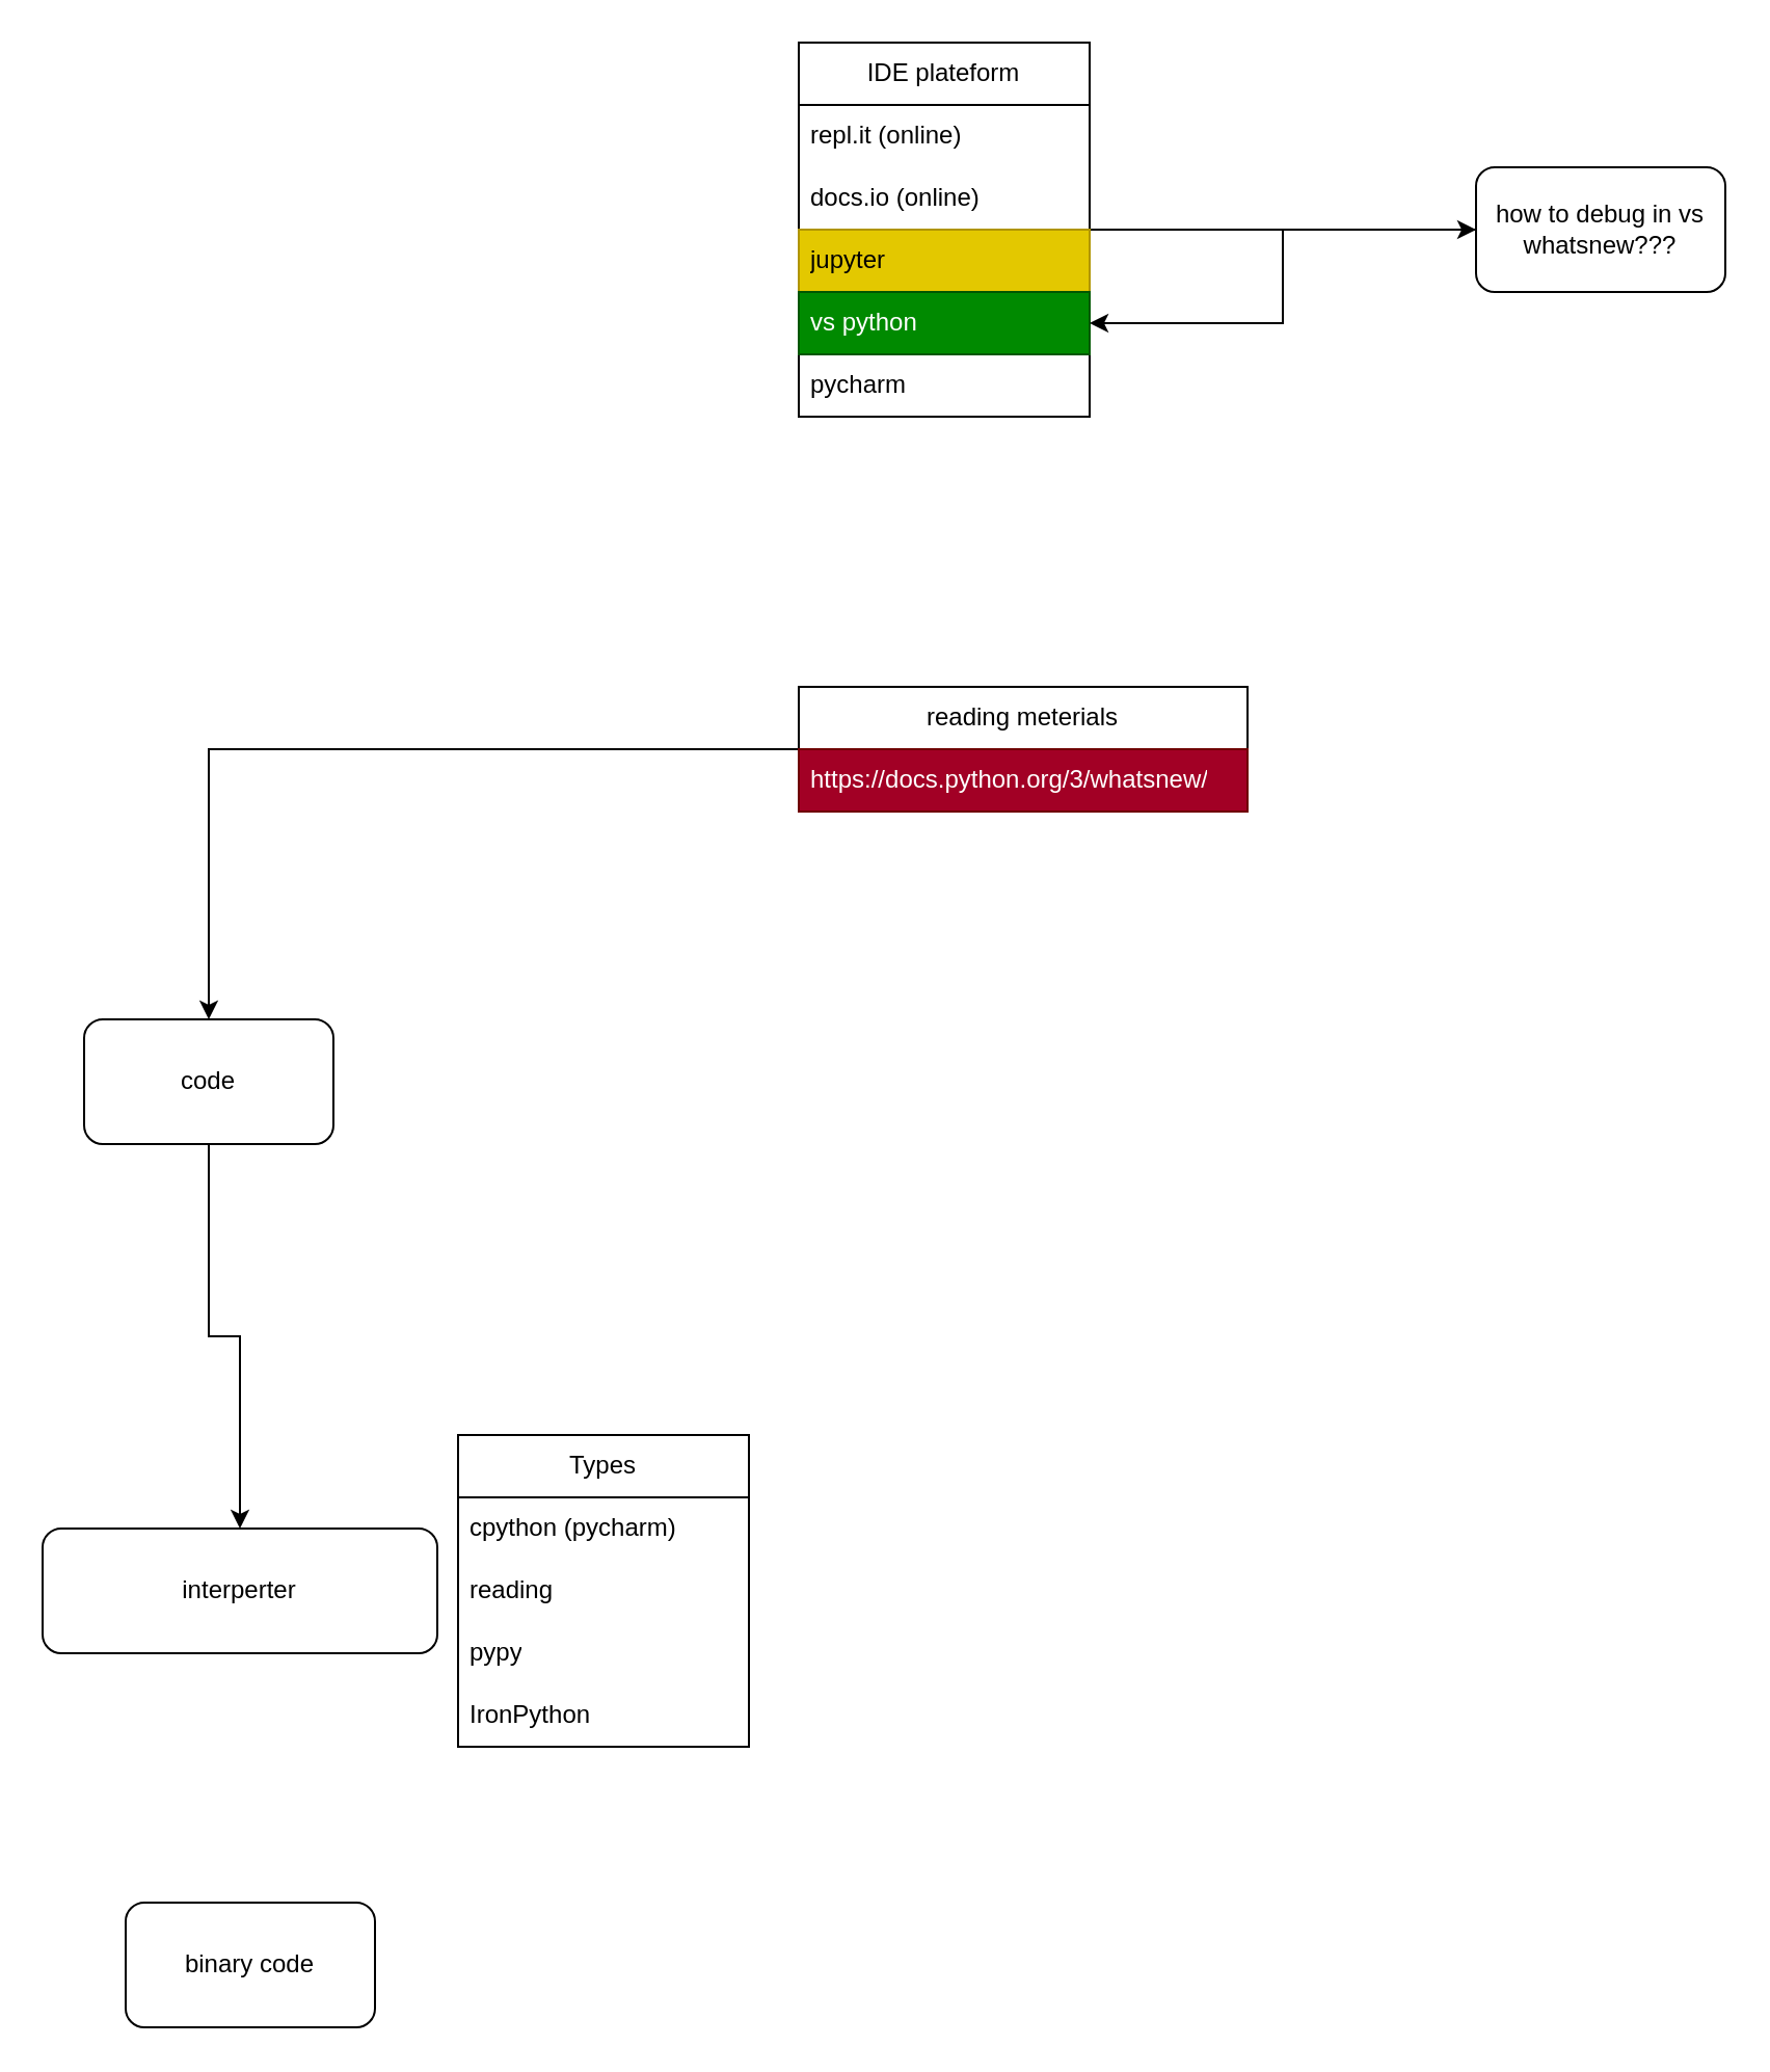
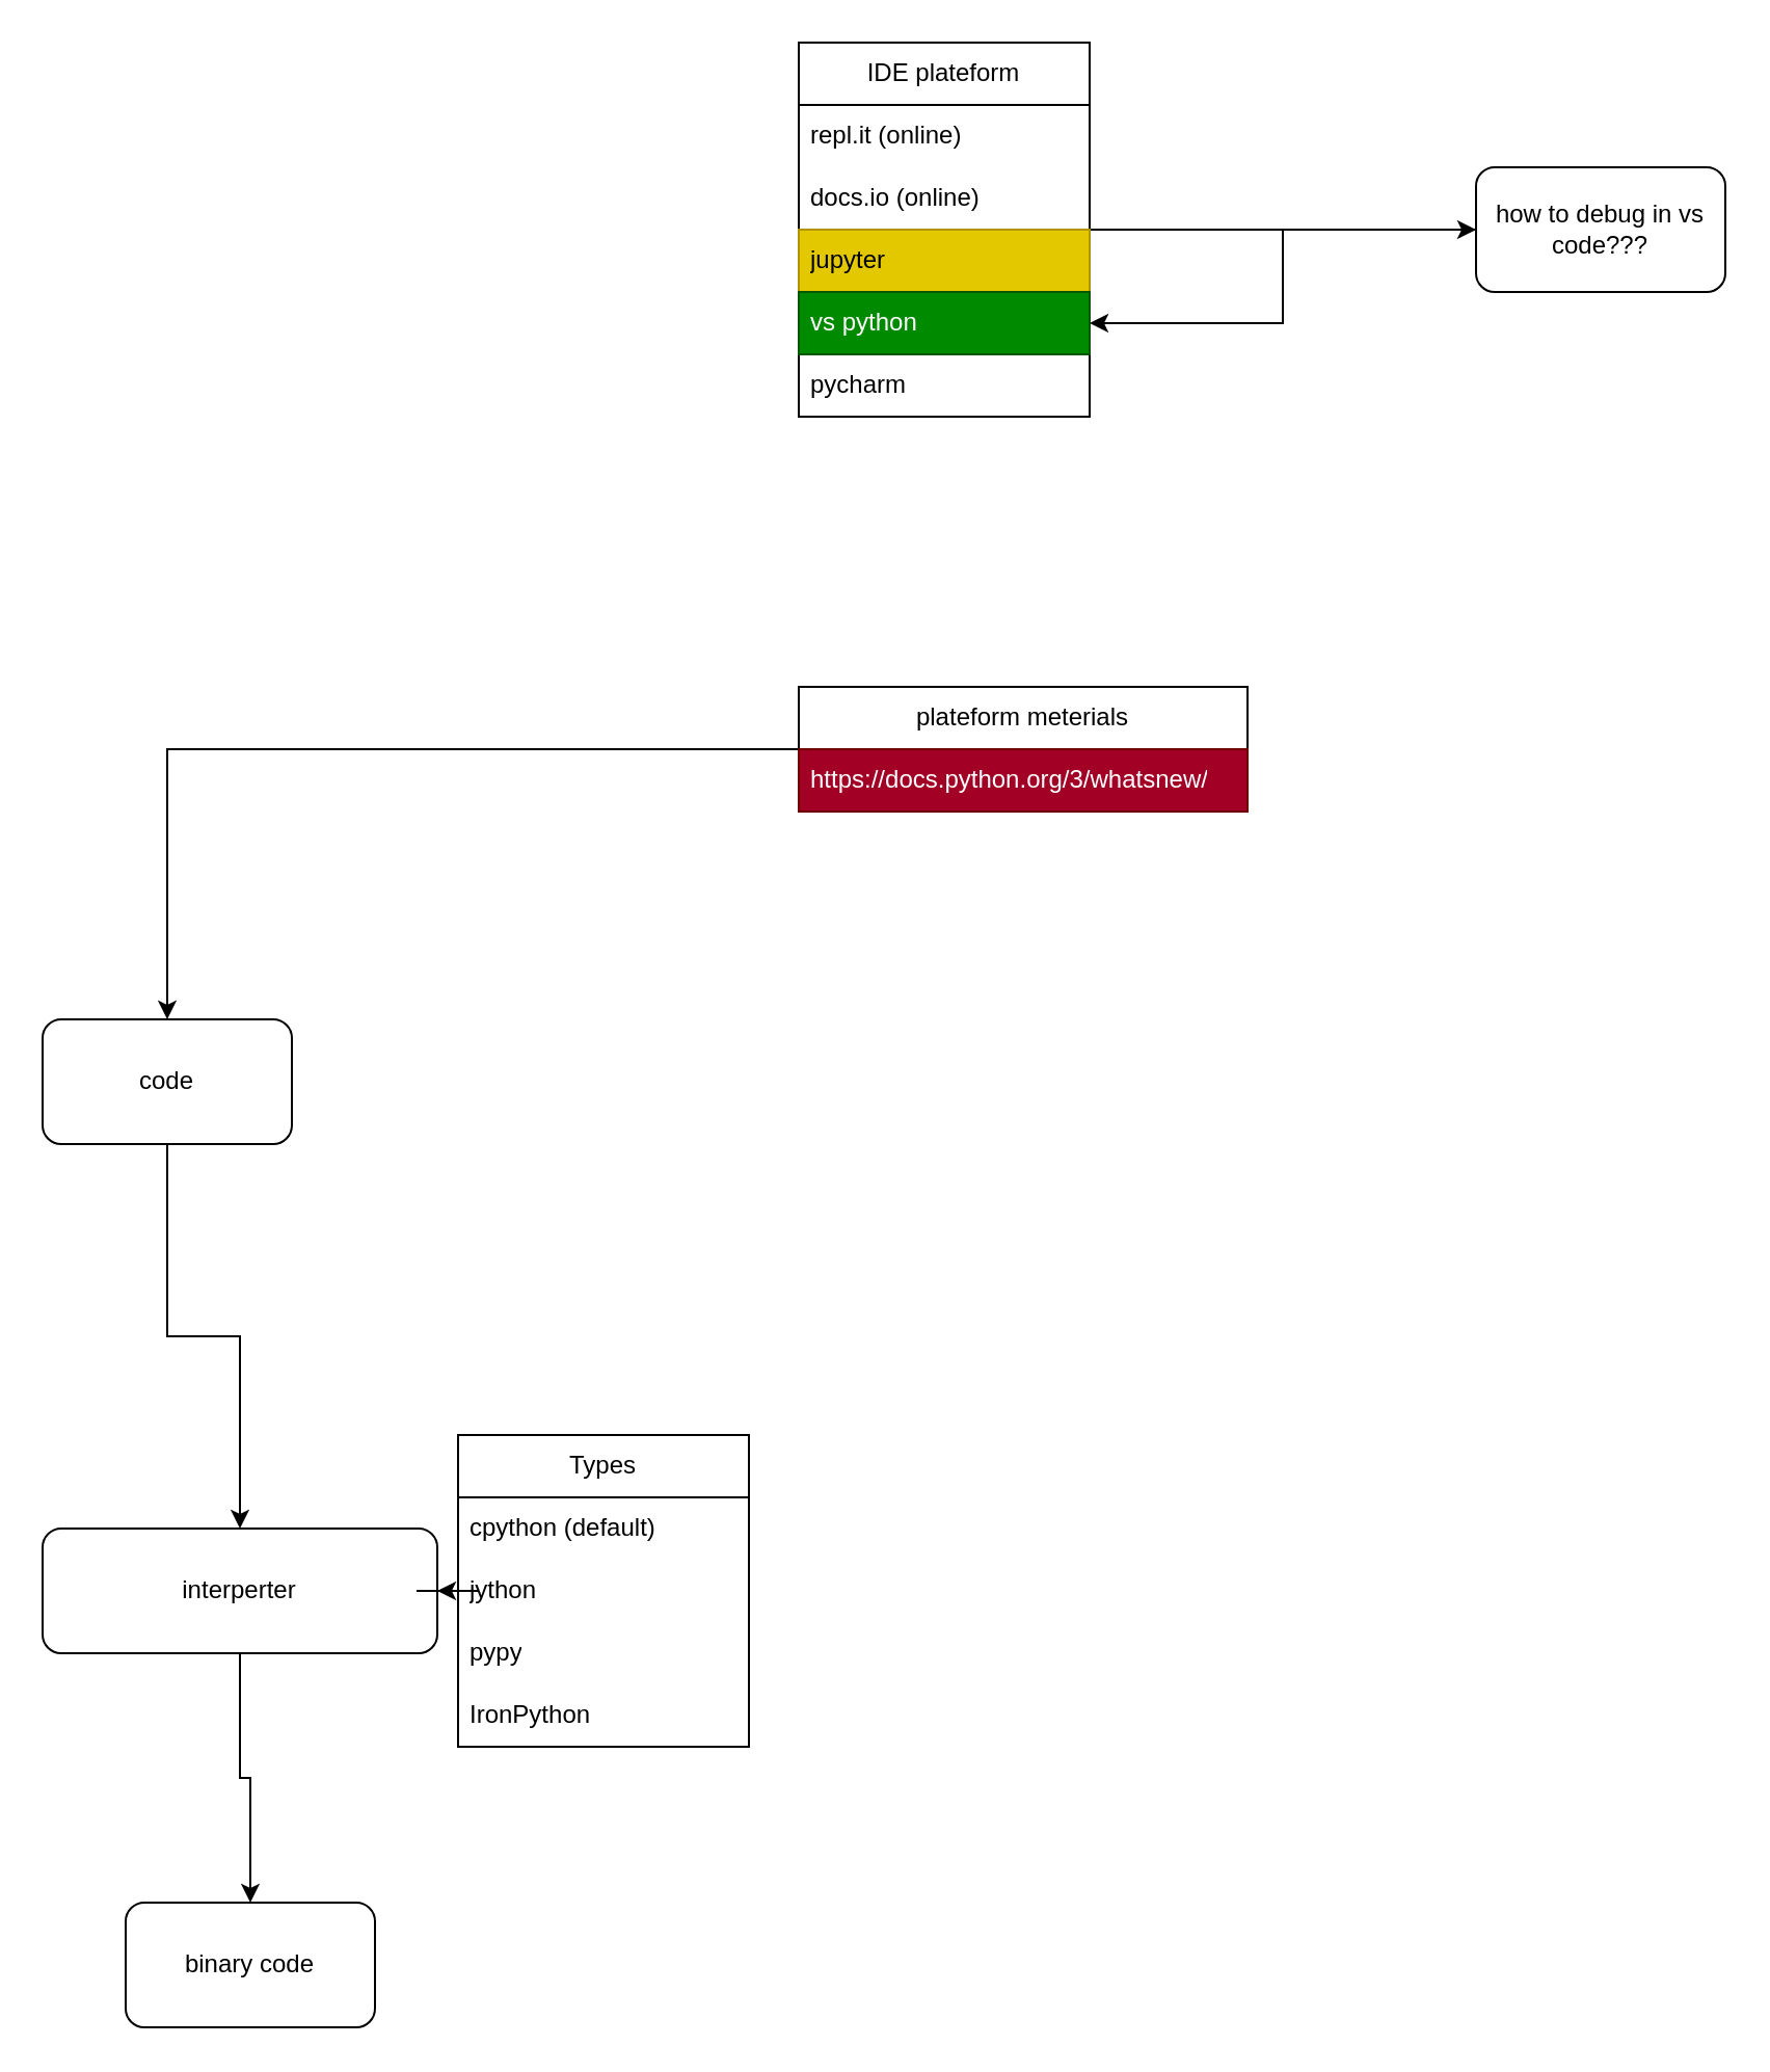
- <mxCell id="24" value="how to debug in vs whatsnew???" style="rounded=1;whiteSpace=wrap;html=1;" vertex="1" parent="1"><mxGeometry x="710" y="80" width="120" height="60" as="geometry" /></mxCell>
+ <mxCell id="24" value="how to debug in vs code???" style="rounded=1;whiteSpace=wrap;html=1;" vertex="1" parent="1"><mxGeometry x="710" y="80" width="120" height="60" as="geometry" /></mxCell>
- <mxCell id="21" value="&lt;div&gt;reading meterials&lt;/div&gt;" style="swimlane;fontStyle=0;childLayout=stackLayout;horizontal=1;startSize=30;horizontalStack=0;resizeParent=1;resizeParentMax=0;resizeLast=0;collapsible=1;marginBottom=0;whiteSpace=wrap;html=1;" vertex="1" parent="1"><mxGeometry x="384" y="330" width="216" height="60" as="geometry" /></mxCell>
+ <mxCell id="21" value="&lt;div&gt;plateform meterials&lt;/div&gt;" style="swimlane;fontStyle=0;childLayout=stackLayout;horizontal=1;startSize=30;horizontalStack=0;resizeParent=1;resizeParentMax=0;resizeLast=0;collapsible=1;marginBottom=0;whiteSpace=wrap;html=1;" vertex="1" parent="1"><mxGeometry x="384" y="330" width="216" height="60" as="geometry" /></mxCell>
- <mxCell id="3" value="code" style="rounded=1;whiteSpace=wrap;html=1;" vertex="1" parent="1"><mxGeometry x="40" y="490" width="120" height="60" as="geometry" /></mxCell>
+ <mxCell id="3" value="code" style="rounded=1;whiteSpace=wrap;html=1;" vertex="1" parent="1"><mxGeometry x="20" y="490" width="120" height="60" as="geometry" /></mxCell>
- <mxCell id="9" value="&lt;div&gt;cpython&amp;nbsp;&lt;span style=&quot;background-color: initial;&quot;&gt;(pycharm)&lt;/span&gt;&lt;/div&gt;" style="text;strokeColor=none;fillColor=none;align=left;verticalAlign=middle;spacingLeft=4;spacingRight=4;overflow=hidden;points=[[0,0.5],[1,0.5]];portConstraint=eastwest;rotatable=0;whiteSpace=wrap;html=1;" vertex="1" parent="8"><mxGeometry y="30" width="140" height="30" as="geometry" /></mxCell>
+ <mxCell id="9" value="&lt;div&gt;cpython&amp;nbsp;&lt;span style=&quot;background-color: initial;&quot;&gt;(default)&lt;/span&gt;&lt;/div&gt;" style="text;strokeColor=none;fillColor=none;align=left;verticalAlign=middle;spacingLeft=4;spacingRight=4;overflow=hidden;points=[[0,0.5],[1,0.5]];portConstraint=eastwest;rotatable=0;whiteSpace=wrap;html=1;" vertex="1" parent="8"><mxGeometry y="30" width="140" height="30" as="geometry" /></mxCell>
+ <mxCell id="7" style="edgeStyle=orthogonalEdgeStyle;rounded=0;orthogonalLoop=1;jettySize=auto;html=1;" edge="1" parent="1" source="8" target="5"><mxGeometry relative="1" as="geometry" /></mxCell>
- <mxCell id="10" value="reading" style="text;strokeColor=none;fillColor=none;align=left;verticalAlign=middle;spacingLeft=4;spacingRight=4;overflow=hidden;points=[[0,0.5],[1,0.5]];portConstraint=eastwest;rotatable=0;whiteSpace=wrap;html=1;" vertex="1" parent="8"><mxGeometry y="60" width="140" height="30" as="geometry" /></mxCell>
+ <mxCell id="10" value="jython" style="text;strokeColor=none;fillColor=none;align=left;verticalAlign=middle;spacingLeft=4;spacingRight=4;overflow=hidden;points=[[0,0.5],[1,0.5]];portConstraint=eastwest;rotatable=0;whiteSpace=wrap;html=1;" vertex="1" parent="8"><mxGeometry y="60" width="140" height="30" as="geometry" /></mxCell>
+ <mxCell id="4" style="edgeStyle=orthogonalEdgeStyle;rounded=0;orthogonalLoop=1;jettySize=auto;html=1;" edge="1" parent="1" source="5" target="6"><mxGeometry relative="1" as="geometry" /></mxCell>
